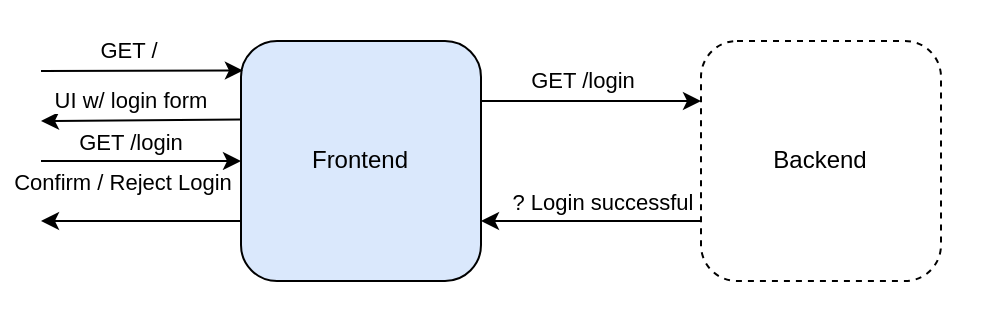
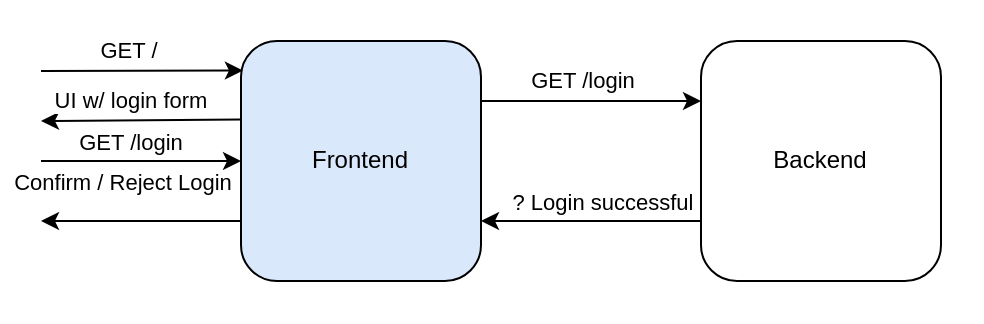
- <mxCell id="9" value="Backend" style="rounded=1;whiteSpace=wrap;html=1;dashed=1;" vertex="1" parent="1"><mxGeometry x="350" y="20" width="120" height="120" as="geometry" /></mxCell>
+ <mxCell id="9" value="Backend" style="rounded=1;whiteSpace=wrap;html=1;" vertex="1" parent="1"><mxGeometry x="350" y="20" width="120" height="120" as="geometry" /></mxCell>
